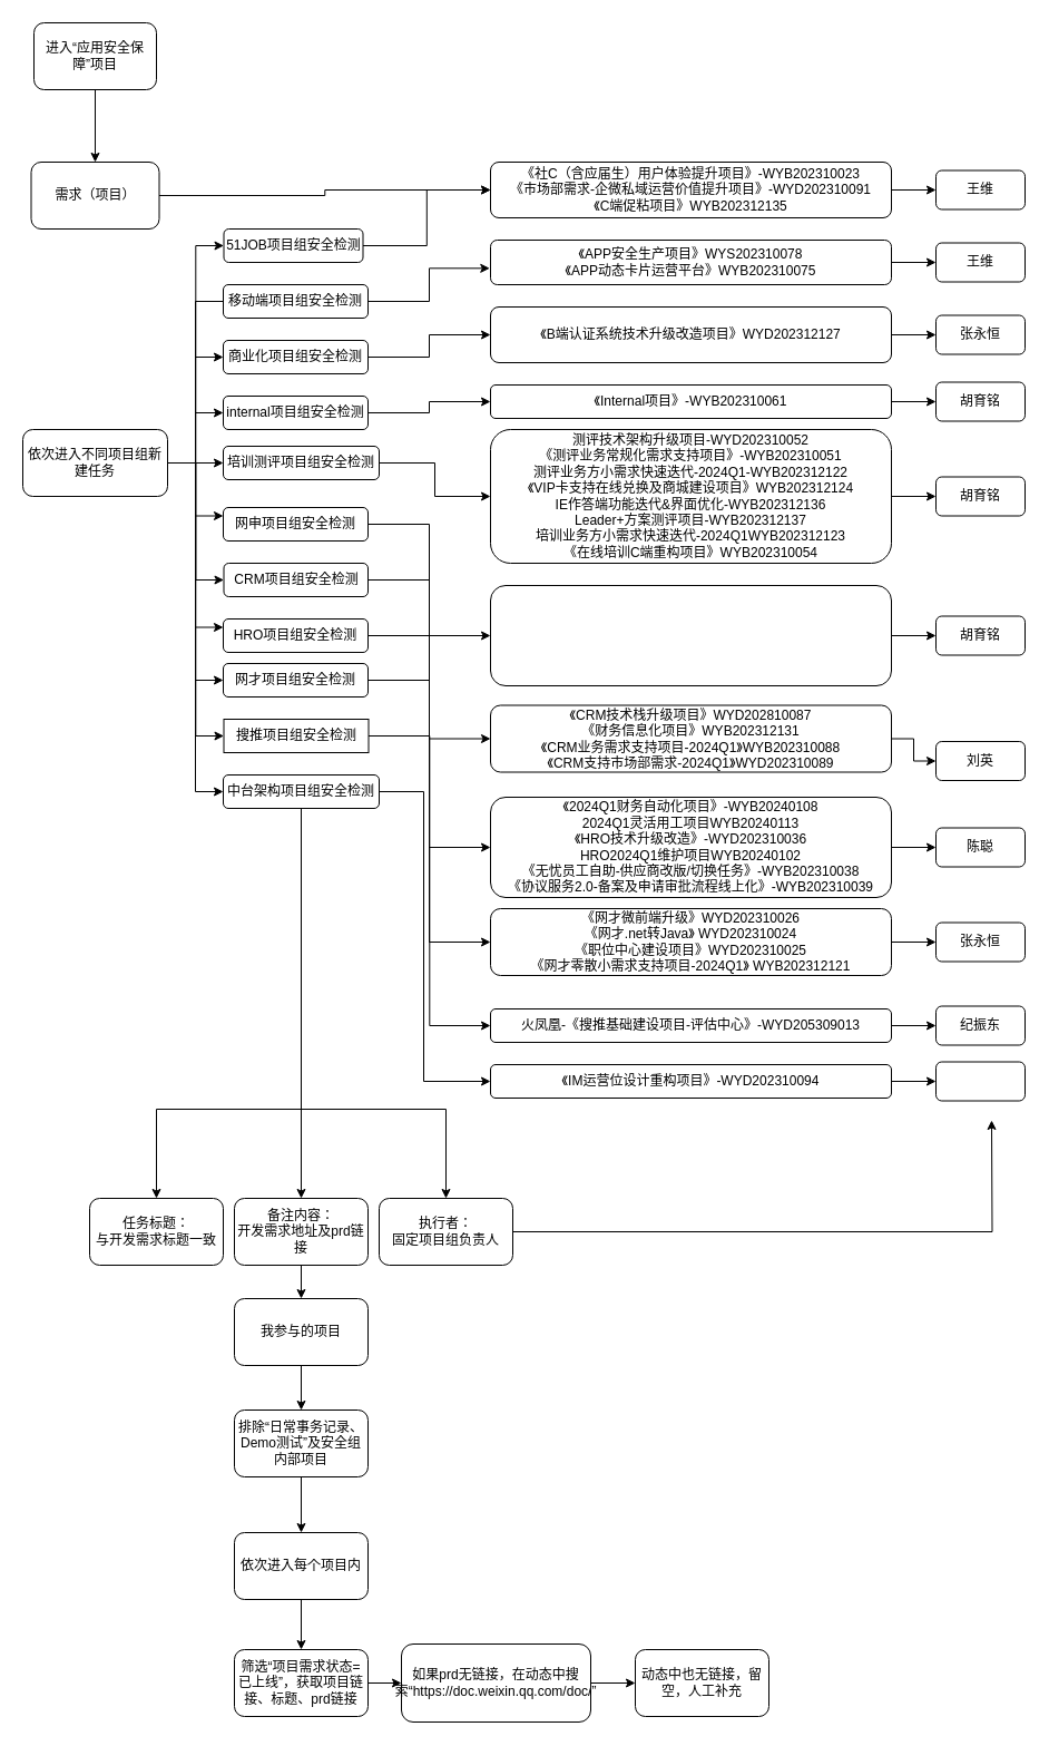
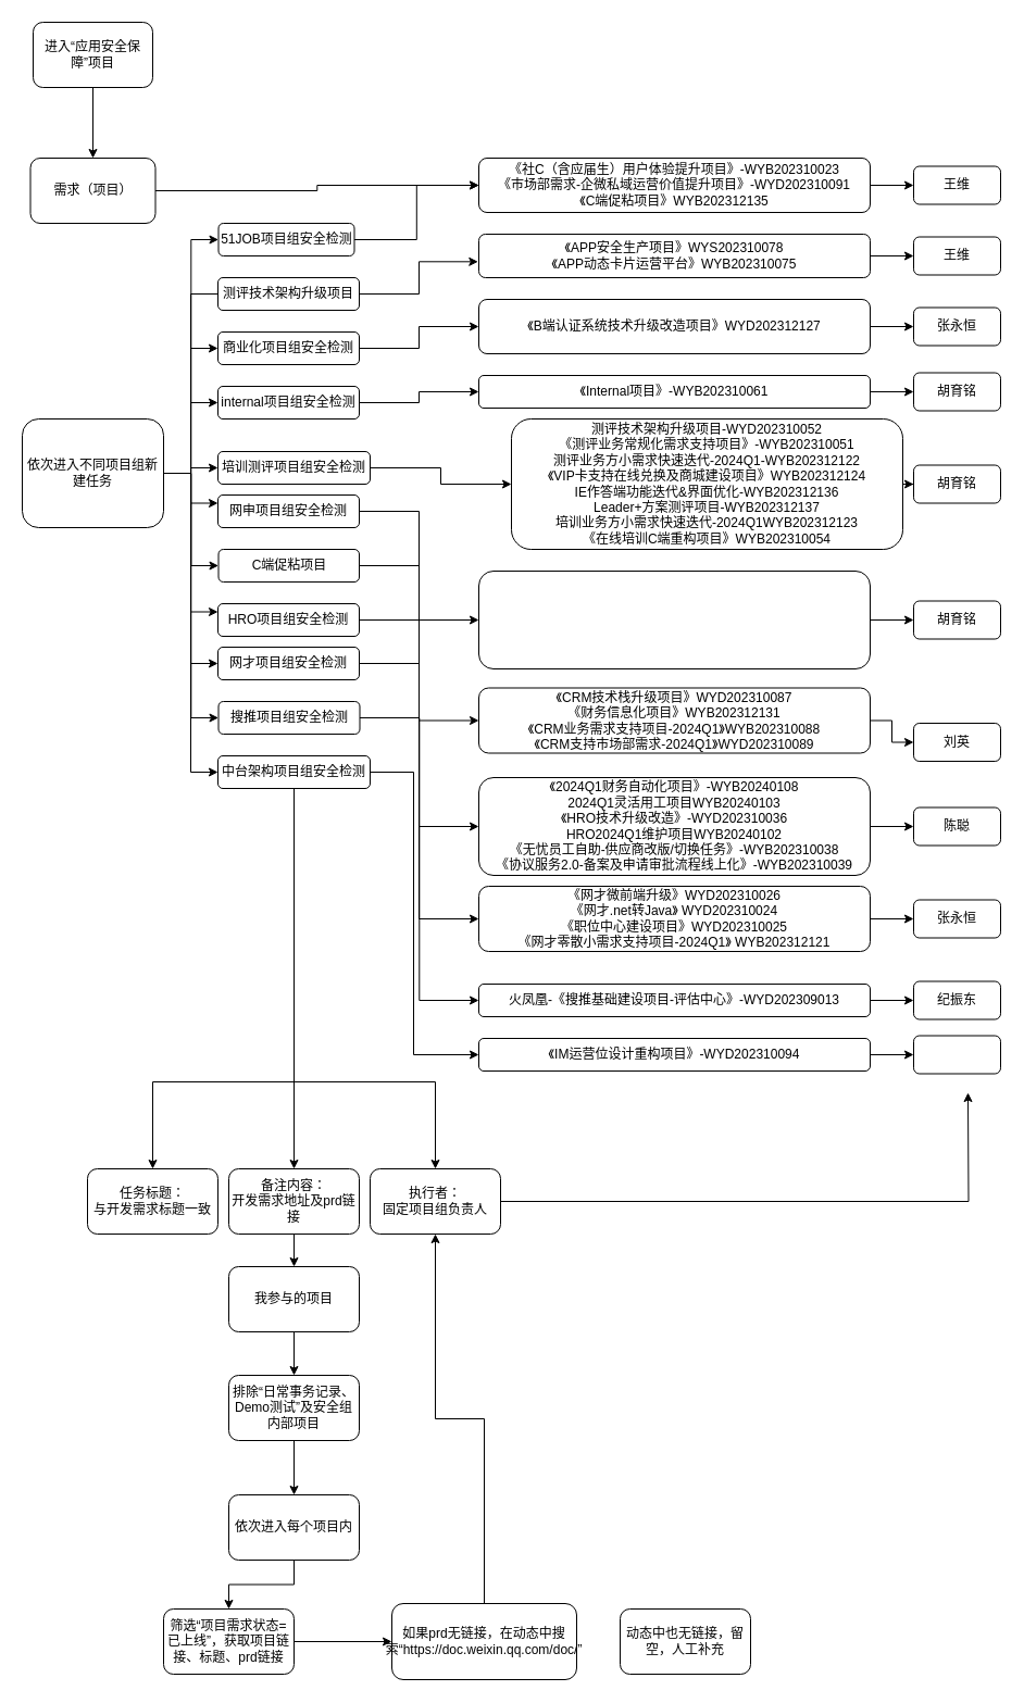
- <mxCell id="31" value="移动端项目组安全检测" style="rounded=1;whiteSpace=wrap;html=1;" vertex="1" parent="1"><mxGeometry x="200" y="255" width="130" height="30" as="geometry" /></mxCell>
+ <mxCell id="31" value="测评技术架构升级项目" style="rounded=1;whiteSpace=wrap;html=1;" vertex="1" parent="1"><mxGeometry x="200" y="255" width="130" height="30" as="geometry" /></mxCell>
- <mxCell id="28" value="依次进入不同项目组新建任务" style="rounded=1;whiteSpace=wrap;html=1;" vertex="1" parent="1"><mxGeometry x="20" y="385" width="130" height="60" as="geometry" /></mxCell>
+ <mxCell id="28" value="依次进入不同项目组新建任务" style="rounded=1;whiteSpace=wrap;html=1;" vertex="1" parent="1"><mxGeometry x="20" y="385" width="130" height="100" as="geometry" /></mxCell>
- <mxCell id="45" value="培训测评项目组安全检测" style="rounded=1;whiteSpace=wrap;html=1;" vertex="1" parent="1"><mxGeometry x="200" y="400" width="140" height="30" as="geometry" /></mxCell>
+ <mxCell id="45" value="培训测评项目组安全检测" style="rounded=1;whiteSpace=wrap;html=1;" vertex="1" parent="1"><mxGeometry x="200" y="415" width="140" height="30" as="geometry" /></mxCell>
- <mxCell id="58" value="测评技术架构升级项目-WYD202310052&lt;br&gt;《测评业务常规化需求支持项目》-WYB202310051&lt;br&gt;测评业务方小需求快速迭代-2024Q1-WYB202312122&lt;br&gt;《VIP卡支持在线兑换及商城建设项目》WYB202312124&lt;br&gt;IE作答端功能迭代&amp;amp;界面优化-WYB202312136&lt;br&gt;Leader+方案测评项目-WYB202312137&lt;br&gt;培训业务方小需求快速迭代-2024Q1WYB202312123&lt;br&gt;《在线培训C端重构项目》WYB202310054" style="rounded=1;whiteSpace=wrap;html=1;" vertex="1" parent="1"><mxGeometry x="440" y="385" width="360" height="120" as="geometry" /></mxCell>
+ <mxCell id="58" value="测评技术架构升级项目-WYD202310052&lt;br&gt;《测评业务常规化需求支持项目》-WYB202310051&lt;br&gt;测评业务方小需求快速迭代-2024Q1-WYB202312122&lt;br&gt;《VIP卡支持在线兑换及商城建设项目》WYB202312124&lt;br&gt;IE作答端功能迭代&amp;amp;界面优化-WYB202312136&lt;br&gt;Leader+方案测评项目-WYB202312137&lt;br&gt;培训业务方小需求快速迭代-2024Q1WYB202312123&lt;br&gt;《在线培训C端重构项目》WYB202310054" style="rounded=1;whiteSpace=wrap;html=1;" vertex="1" parent="1"><mxGeometry x="470" y="385" width="360" height="120" as="geometry" /></mxCell>
- <mxCell id="39" value="CRM项目组安全检测" style="rounded=1;whiteSpace=wrap;html=1;" vertex="1" parent="1"><mxGeometry x="200.5" y="505" width="129.5" height="30" as="geometry" /></mxCell>
+ <mxCell id="39" value="C端促粘项目" style="rounded=1;whiteSpace=wrap;html=1;" vertex="1" parent="1"><mxGeometry x="200.5" y="505" width="129.5" height="30" as="geometry" /></mxCell>
- <mxCell id="67" value="搜推项目组安全检测" style="whiteSpace=wrap;html=1;rounded=0;" vertex="1" parent="1"><mxGeometry x="200.5" y="645" width="130" height="30" as="geometry" /></mxCell>
+ <mxCell id="67" value="搜推项目组安全检测" style="rounded=1;whiteSpace=wrap;html=1;" vertex="1" parent="1"><mxGeometry x="200.5" y="645" width="130" height="30" as="geometry" /></mxCell>
- <mxCell id="54" value="《CRM技术栈升级项目》WYD202810087&lt;br&gt;《财务信息化项目》WYB202312131&lt;br&gt;《CRM业务需求支持项目-2024Q1》WYB202310088&lt;br&gt;《CRM支持市场部需求-2024Q1》WYD202310089" style="rounded=1;whiteSpace=wrap;html=1;" vertex="1" parent="1"><mxGeometry x="440" y="632.5" width="360" height="60" as="geometry" /></mxCell>
+ <mxCell id="54" value="《CRM技术栈升级项目》WYD202310087&lt;br&gt;《财务信息化项目》WYB202312131&lt;br&gt;《CRM业务需求支持项目-2024Q1》WYB202310088&lt;br&gt;《CRM支持市场部需求-2024Q1》WYD202310089" style="rounded=1;whiteSpace=wrap;html=1;" vertex="1" parent="1"><mxGeometry x="440" y="632.5" width="360" height="60" as="geometry" /></mxCell>
- <mxCell id="62" value="《2024Q1财务自动化项目》-WYB20240108&lt;br style=&quot;border-color: var(--border-color);&quot;&gt;2024Q1灵活用工项目WYB20240113&lt;br style=&quot;border-color: var(--border-color);&quot;&gt;《HRO技术升级改造》-WYD202310036&lt;br style=&quot;border-color: var(--border-color);&quot;&gt;HRO2024Q1维护项目WYB20240102&lt;br style=&quot;border-color: var(--border-color);&quot;&gt;《无忧员工自助-供应商改版/切换任务》-WYB202310038&lt;br style=&quot;border-color: var(--border-color);&quot;&gt;《协议服务2.0-备案及申请审批流程线上化》-WYB202310039" style="rounded=1;whiteSpace=wrap;html=1;" vertex="1" parent="1"><mxGeometry x="440" y="715" width="360" height="90" as="geometry" /></mxCell>
+ <mxCell id="62" value="《2024Q1财务自动化项目》-WYB20240108&lt;br style=&quot;border-color: var(--border-color);&quot;&gt;2024Q1灵活用工项目WYB20240103&lt;br style=&quot;border-color: var(--border-color);&quot;&gt;《HRO技术升级改造》-WYD202310036&lt;br style=&quot;border-color: var(--border-color);&quot;&gt;HRO2024Q1维护项目WYB20240102&lt;br style=&quot;border-color: var(--border-color);&quot;&gt;《无忧员工自助-供应商改版/切换任务》-WYB202310038&lt;br style=&quot;border-color: var(--border-color);&quot;&gt;《协议服务2.0-备案及申请审批流程线上化》-WYB202310039" style="rounded=1;whiteSpace=wrap;html=1;" vertex="1" parent="1"><mxGeometry x="440" y="715" width="360" height="90" as="geometry" /></mxCell>
- <mxCell id="69" value="火凤凰-《搜推基础建设项目-评估中心》-WYD205309013" style="rounded=1;whiteSpace=wrap;html=1;" vertex="1" parent="1"><mxGeometry x="440" y="905" width="360" height="30" as="geometry" /></mxCell>
+ <mxCell id="69" value="火凤凰-《搜推基础建设项目-评估中心》-WYD202309013" style="rounded=1;whiteSpace=wrap;html=1;" vertex="1" parent="1"><mxGeometry x="440" y="905" width="360" height="30" as="geometry" /></mxCell>
- <mxCell id="9" value="筛选“项目需求状态=已上线”，获取项目链接、标题、prd链接" style="rounded=1;whiteSpace=wrap;html=1;" vertex="1" parent="1"><mxGeometry x="210" y="1480" width="120" height="60" as="geometry" /></mxCell>
+ <mxCell id="9" value="筛选“项目需求状态=已上线”，获取项目链接、标题、prd链接" style="rounded=1;whiteSpace=wrap;html=1;" vertex="1" parent="1"><mxGeometry x="150" y="1480" width="120" height="60" as="geometry" /></mxCell>
- <mxCell id="10" value="" style="edgeStyle=orthogonalEdgeStyle;rounded=0;orthogonalLoop=1;jettySize=auto;html=1;" edge="1" parent="1" source="11" target="12"><mxGeometry relative="1" as="geometry" /></mxCell>
+ <mxCell id="10" value="" style="edgeStyle=orthogonalEdgeStyle;rounded=0;orthogonalLoop=1;jettySize=auto;html=1;" edge="1" parent="1" source="11" target="91"><mxGeometry relative="1" as="geometry" /></mxCell>
